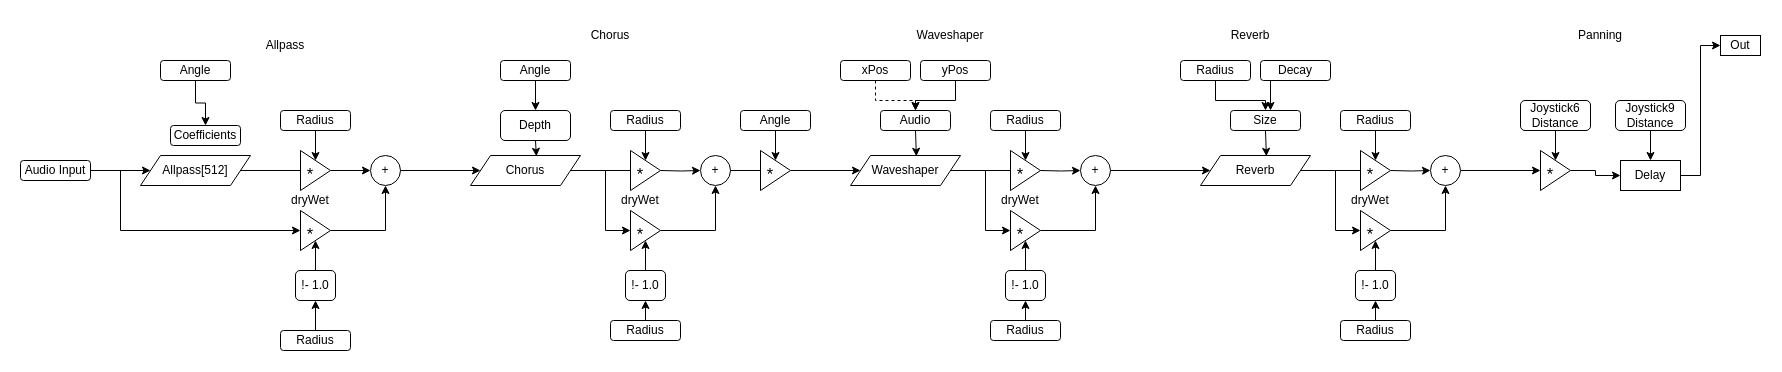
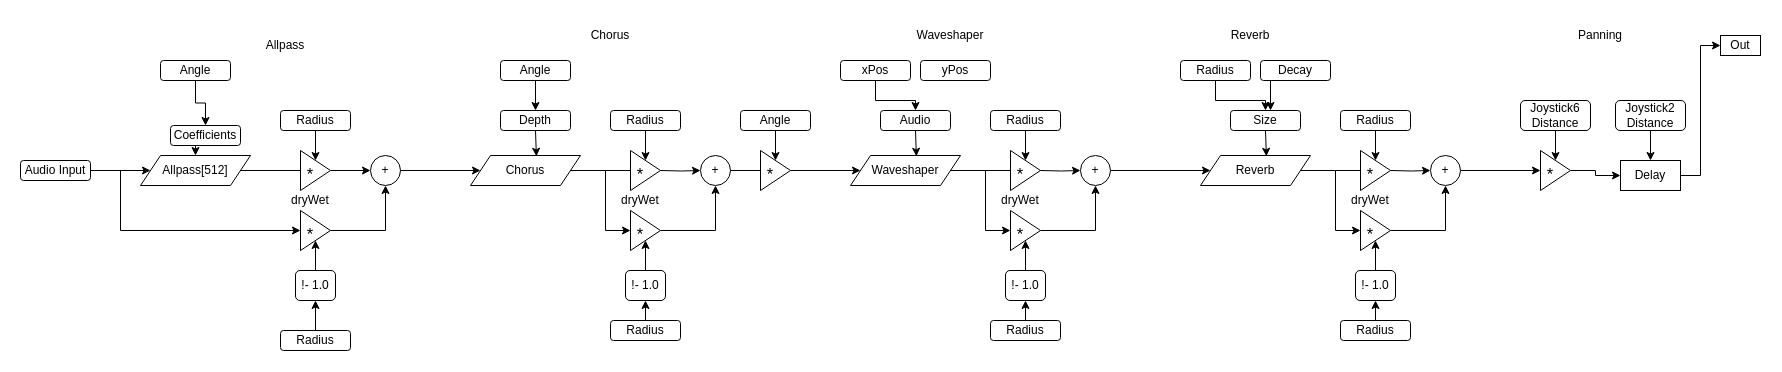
- <mxCell id="60" style="edgeStyle=orthogonalEdgeStyle;rounded=0;orthogonalLoop=1;jettySize=auto;html=1;exitX=0.5;exitY=1;exitDx=0;exitDy=0;entryX=0.5;entryY=0;entryDx=0;entryDy=0;dashed=1;" parent="1" source="61" target="63" edge="1"><mxGeometry relative="1" as="geometry" /></mxCell>
+ <mxCell id="60" style="edgeStyle=orthogonalEdgeStyle;rounded=0;orthogonalLoop=1;jettySize=auto;html=1;exitX=0.5;exitY=1;exitDx=0;exitDy=0;entryX=0.5;entryY=0;entryDx=0;entryDy=0;" parent="1" source="61" target="63" edge="1"><mxGeometry relative="1" as="geometry" /></mxCell>
- <mxCell id="69" style="edgeStyle=orthogonalEdgeStyle;rounded=0;orthogonalLoop=1;jettySize=auto;html=1;exitX=0.5;exitY=1;exitDx=0;exitDy=0;entryX=0.5;entryY=0;entryDx=0;entryDy=0;" parent="1" source="70" target="63" edge="1"><mxGeometry relative="1" as="geometry" /></mxCell>
- <mxCell id="101" value="Joystick9 Distance" style="rounded=1;whiteSpace=wrap;html=1;" vertex="1" parent="1"><mxGeometry x="1615" y="100" width="70" height="30" as="geometry" /></mxCell>
+ <mxCell id="101" value="Joystick2 Distance" style="rounded=1;whiteSpace=wrap;html=1;" vertex="1" parent="1"><mxGeometry x="1615" y="100" width="70" height="30" as="geometry" /></mxCell>
- <mxCell id="42" value="Depth" style="rounded=1;whiteSpace=wrap;html=1;" parent="1" vertex="1"><mxGeometry x="500" y="110" width="70" height="30" as="geometry" /></mxCell>
+ <mxCell id="42" value="Depth" style="rounded=1;whiteSpace=wrap;html=1;" parent="1" vertex="1"><mxGeometry x="500" y="110" width="70" height="20" as="geometry" /></mxCell>
+ <mxCell id="22" style="edgeStyle=orthogonalEdgeStyle;rounded=0;orthogonalLoop=1;jettySize=auto;html=1;exitX=0.5;exitY=1;exitDx=0;exitDy=0;entryX=0.5;entryY=0;entryDx=0;entryDy=0;" parent="1" source="23" target="11" edge="1"><mxGeometry relative="1" as="geometry" /></mxCell>
